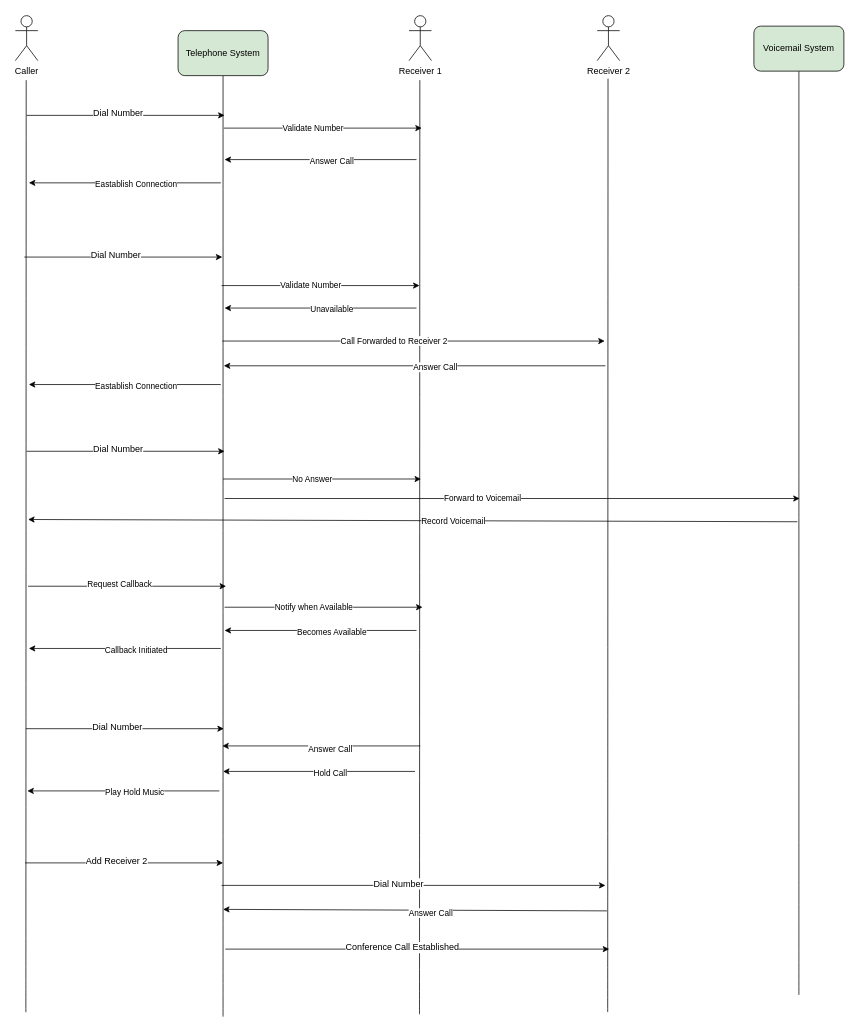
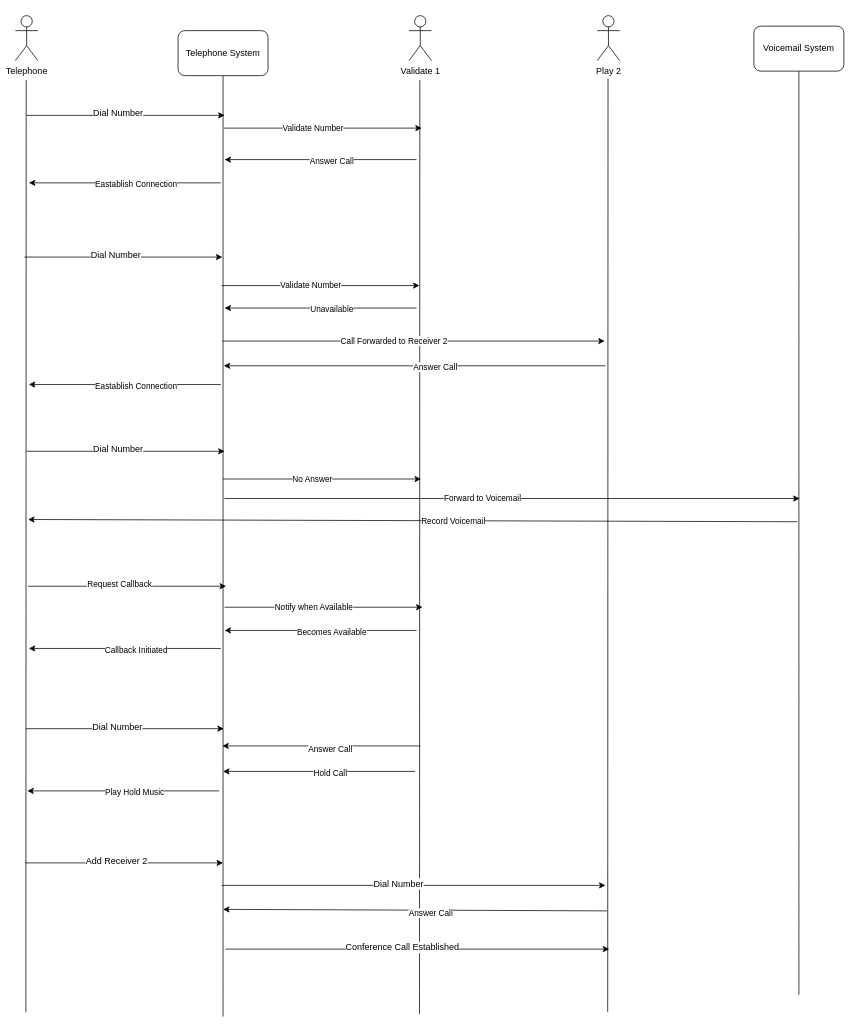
- <mxCell id="8" value="Voicemail System" style="rounded=1;whiteSpace=wrap;html=1;fillColor=#d5e8d4;" vertex="1" parent="1"><mxGeometry x="1005" y="34" width="120" height="60" as="geometry" /></mxCell>
+ <mxCell id="8" value="Voicemail System" style="rounded=1;whiteSpace=wrap;html=1;" vertex="1" parent="1"><mxGeometry x="1005" y="34" width="120" height="60" as="geometry" /></mxCell>
- <mxCell id="4" value="Telephone System" style="rounded=1;whiteSpace=wrap;html=1;fillColor=#d5e8d4;" vertex="1" parent="1"><mxGeometry x="237" y="40" width="120" height="60" as="geometry" /></mxCell>
+ <mxCell id="4" value="Telephone System" style="rounded=1;whiteSpace=wrap;html=1;" vertex="1" parent="1"><mxGeometry x="237" y="40" width="120" height="60" as="geometry" /></mxCell>
- <mxCell id="9" value="Caller" style="shape=umlActor;verticalLabelPosition=bottom;verticalAlign=top;html=1;" vertex="1" parent="1"><mxGeometry x="20" y="20" width="30" height="60" as="geometry" /></mxCell>
+ <mxCell id="9" value="Telephone" style="shape=umlActor;verticalLabelPosition=bottom;verticalAlign=top;html=1;" vertex="1" parent="1"><mxGeometry x="20" y="20" width="30" height="60" as="geometry" /></mxCell>
- <mxCell id="10" value="Receiver 1" style="shape=umlActor;verticalLabelPosition=bottom;verticalAlign=top;html=1;" vertex="1" parent="1"><mxGeometry x="545" y="20" width="30" height="60" as="geometry" /></mxCell>
+ <mxCell id="10" value="Validate 1" style="shape=umlActor;verticalLabelPosition=bottom;verticalAlign=top;html=1;" vertex="1" parent="1"><mxGeometry x="545" y="20" width="30" height="60" as="geometry" /></mxCell>
- <mxCell id="11" value="Receiver 2" style="shape=umlActor;verticalLabelPosition=bottom;verticalAlign=top;html=1;" vertex="1" parent="1"><mxGeometry x="796" y="20" width="30" height="60" as="geometry" /></mxCell>
+ <mxCell id="11" value="Play 2" style="shape=umlActor;verticalLabelPosition=bottom;verticalAlign=top;html=1;" vertex="1" parent="1"><mxGeometry x="796" y="20" width="30" height="60" as="geometry" /></mxCell>
